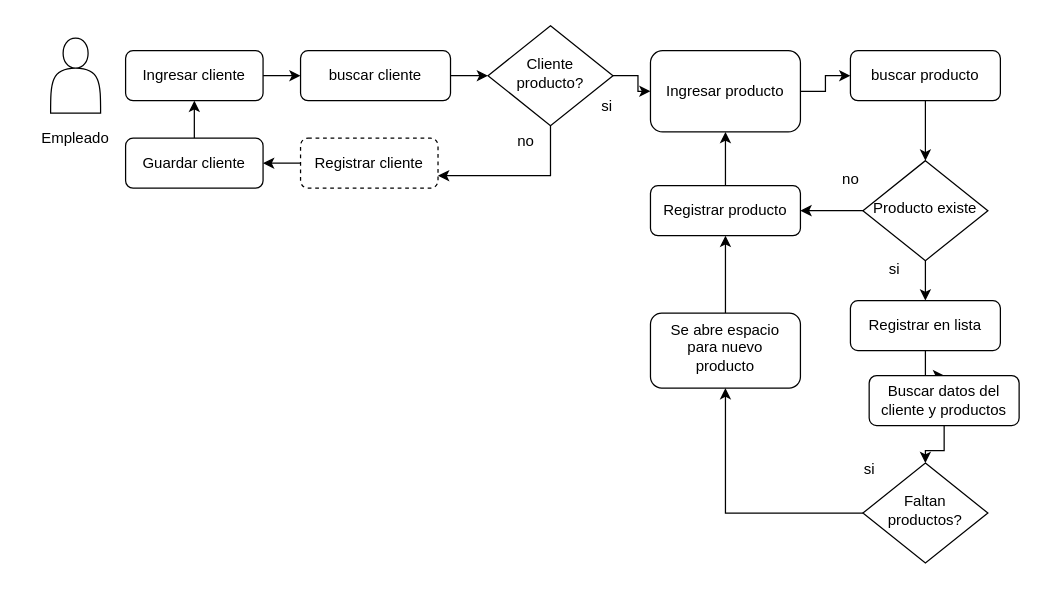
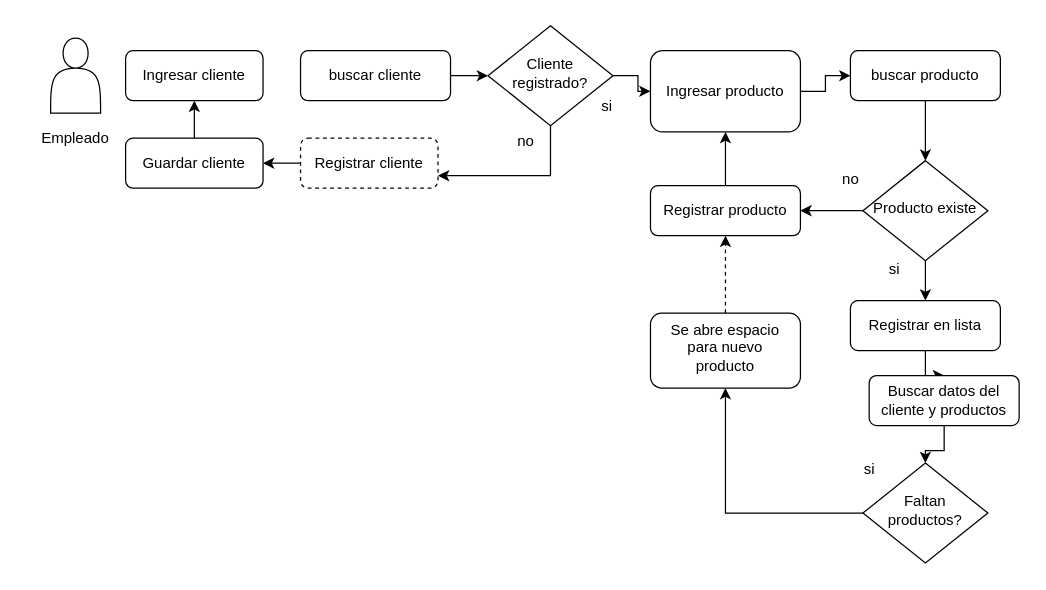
- <mxCell id="6" value="Cliente producto?" style="rhombus;whiteSpace=wrap;html=1;shadow=0;fontFamily=Helvetica;fontSize=12;align=center;strokeWidth=1;spacing=6;spacingTop=-4;" parent="1" vertex="1"><mxGeometry x="390" y="20" width="100" height="80" as="geometry" /></mxCell>
+ <mxCell id="6" value="Cliente registrado?" style="rhombus;whiteSpace=wrap;html=1;shadow=0;fontFamily=Helvetica;fontSize=12;align=center;strokeWidth=1;spacing=6;spacingTop=-4;" parent="1" vertex="1"><mxGeometry x="390" y="20" width="100" height="80" as="geometry" /></mxCell>
- <mxCell id="2" value="" style="edgeStyle=orthogonalEdgeStyle;rounded=0;orthogonalLoop=1;jettySize=auto;html=1;" edge="1" parent="1" source="3" target="9"><mxGeometry relative="1" as="geometry" /></mxCell>
- <mxCell id="35" value="" style="edgeStyle=orthogonalEdgeStyle;rounded=0;orthogonalLoop=1;jettySize=auto;html=1;" edge="1" parent="1" source="36" target="27"><mxGeometry relative="1" as="geometry" /></mxCell>
+ <mxCell id="35" value="" style="edgeStyle=orthogonalEdgeStyle;rounded=0;orthogonalLoop=1;jettySize=auto;html=1;dashed=1;" edge="1" parent="1" source="36" target="27"><mxGeometry relative="1" as="geometry" /></mxCell>
